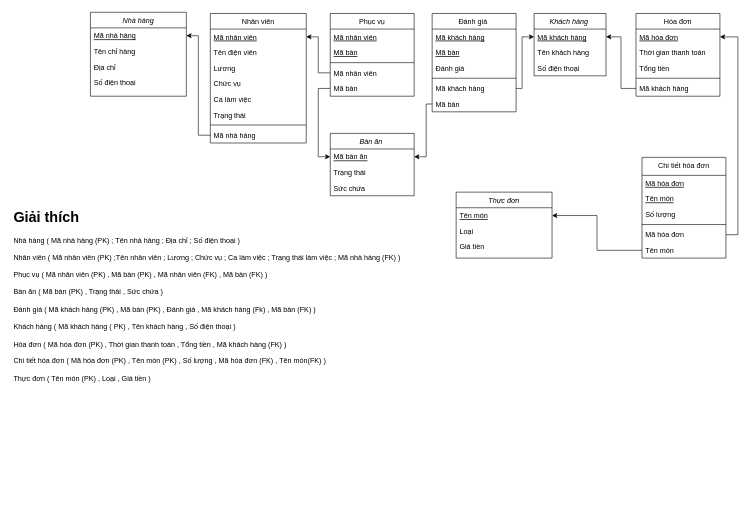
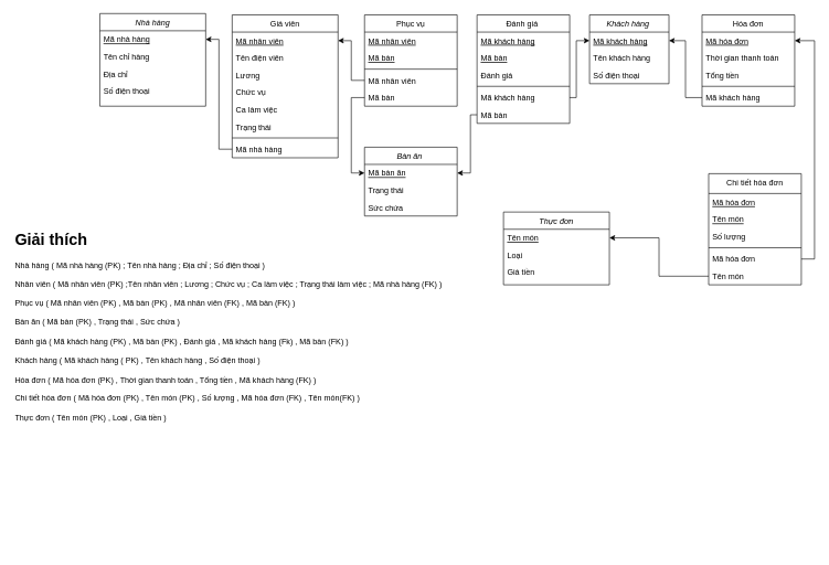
- <mxCell id="13" value="Nhân viên" style="swimlane;fontStyle=0;align=center;verticalAlign=top;childLayout=stackLayout;horizontal=1;startSize=26;horizontalStack=0;resizeParent=1;resizeLast=0;collapsible=1;marginBottom=0;rounded=0;shadow=0;strokeWidth=1;" parent="1" vertex="1"><mxGeometry x="350" y="22" width="160" height="216" as="geometry"><mxRectangle x="550" y="140" width="160" height="26" as="alternateBounds" /></mxGeometry></mxCell>
+ <mxCell id="13" value="Giá viên" style="swimlane;fontStyle=0;align=center;verticalAlign=top;childLayout=stackLayout;horizontal=1;startSize=26;horizontalStack=0;resizeParent=1;resizeLast=0;collapsible=1;marginBottom=0;rounded=0;shadow=0;strokeWidth=1;" parent="1" vertex="1"><mxGeometry x="350" y="22" width="160" height="216" as="geometry"><mxRectangle x="550" y="140" width="160" height="26" as="alternateBounds" /></mxGeometry></mxCell>
